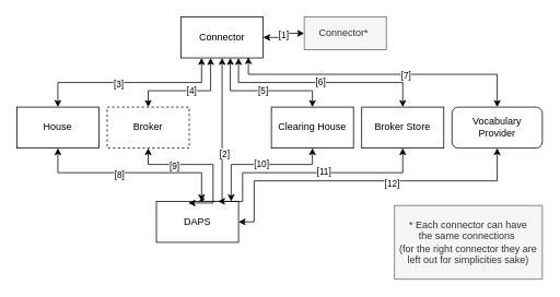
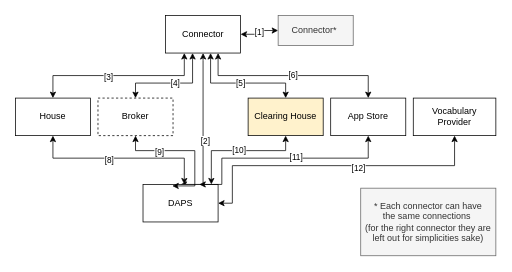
- <mxCell id="20" style="edgeStyle=orthogonalEdgeStyle;rounded=0;orthogonalLoop=1;jettySize=auto;html=1;entryX=0.82;entryY=0.98;entryDx=0;entryDy=0;entryPerimeter=0;startArrow=classic;startFill=1;" parent="1" source="24" target="8" edge="1"><mxGeometry relative="1" as="geometry"><Array as="points"><mxPoint x="605" y="90" /><mxPoint x="302" y="90" /></Array></mxGeometry></mxCell>
- <mxCell id="21" value="[7]" style="edgeLabel;html=1;align=center;verticalAlign=middle;resizable=0;points=[];" parent="20" vertex="1" connectable="0"><mxGeometry x="-0.165" y="1" relative="1" as="geometry"><mxPoint as="offset" /></mxGeometry></mxCell>
- <mxCell id="19" value="Clearing House" style="rounded=0;whiteSpace=wrap;html=1;" parent="1" vertex="1"><mxGeometry x="330" y="130" width="100" height="50" as="geometry" /></mxCell>
+ <mxCell id="19" value="Clearing House" style="rounded=0;whiteSpace=wrap;html=1;fillColor=#fff2cc;" parent="1" vertex="1"><mxGeometry x="330" y="130" width="100" height="50" as="geometry" /></mxCell>
- <mxCell id="12" value="Broker Store" style="rounded=0;whiteSpace=wrap;html=1;" parent="1" vertex="1"><mxGeometry x="440" y="130" width="100" height="50" as="geometry" /></mxCell>
+ <mxCell id="12" value="App Store" style="rounded=0;whiteSpace=wrap;html=1;" parent="1" vertex="1"><mxGeometry x="440" y="130" width="100" height="50" as="geometry" /></mxCell>
- <mxCell id="24" value="Vocabulary &lt;br&gt;Provider" style="whiteSpace=wrap;html=1;rounded=1;" parent="1" vertex="1"><mxGeometry x="550" y="130" width="110" height="50" as="geometry" /></mxCell>
+ <mxCell id="24" value="Vocabulary &lt;br&gt;Provider" style="rounded=0;whiteSpace=wrap;html=1;" parent="1" vertex="1"><mxGeometry x="550" y="130" width="110" height="50" as="geometry" /></mxCell>
